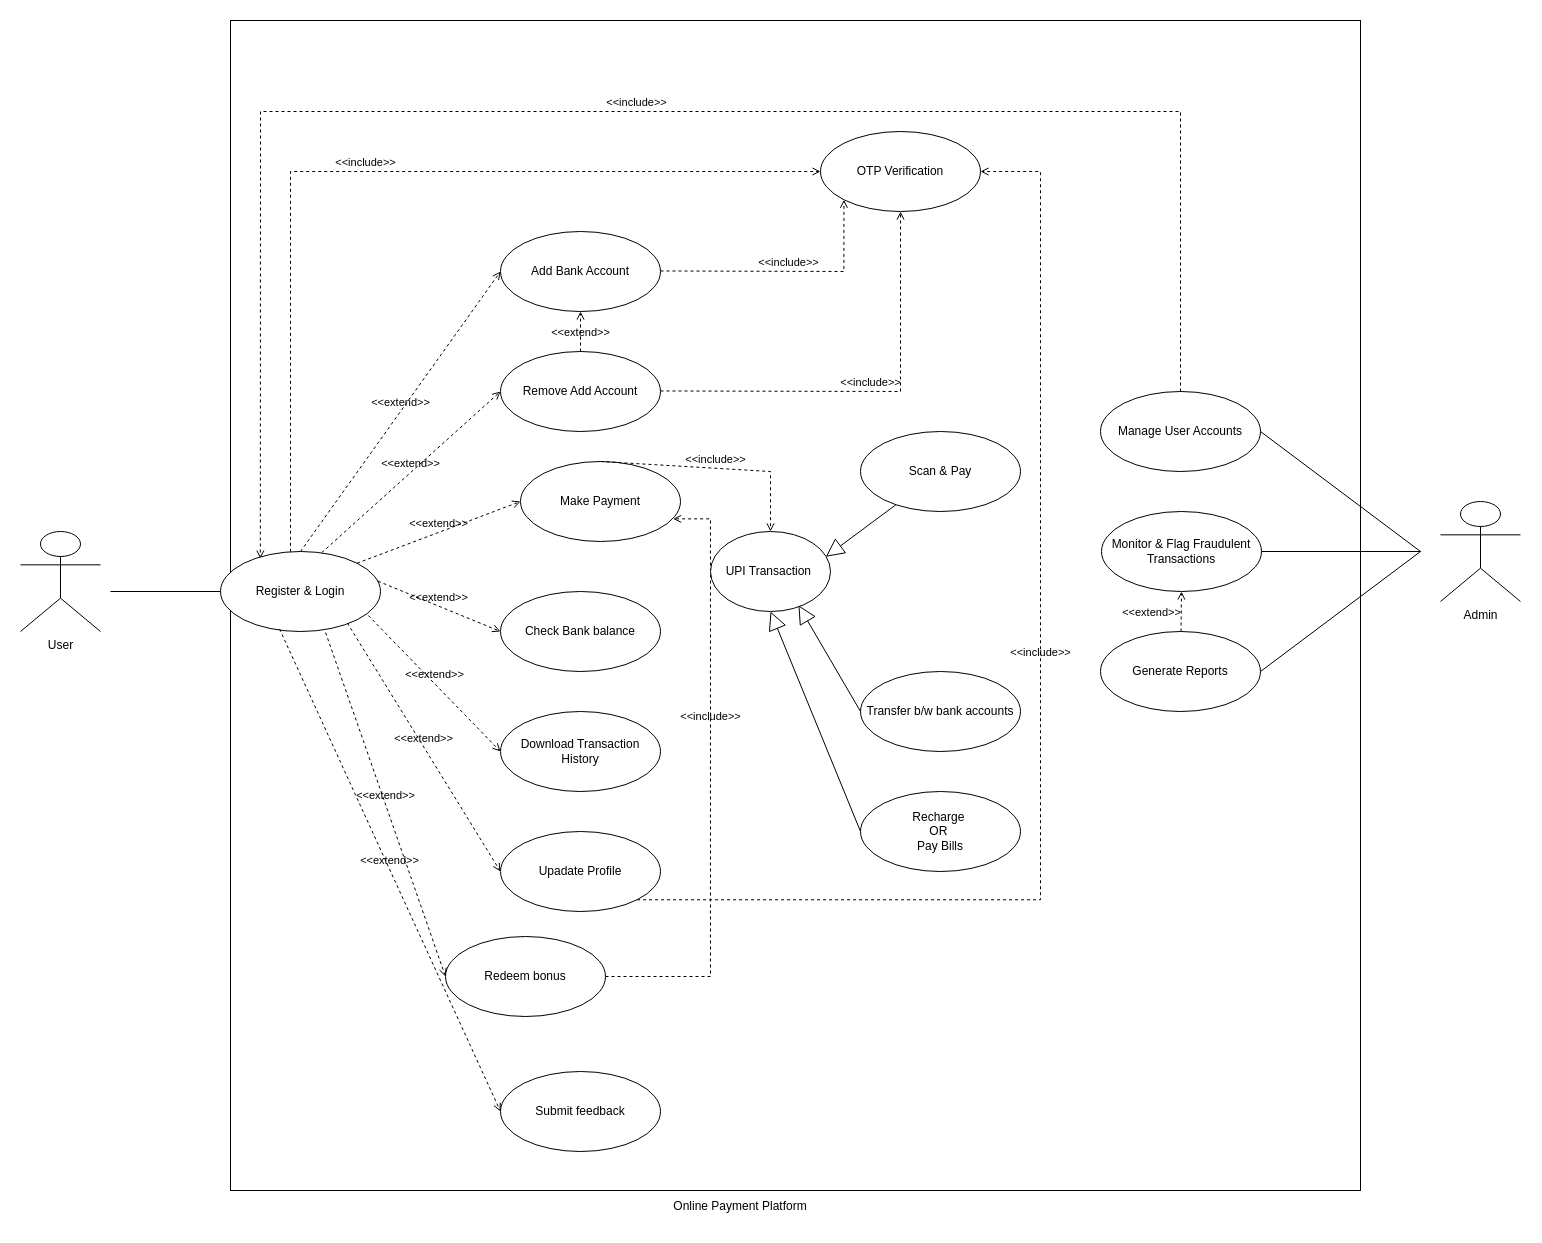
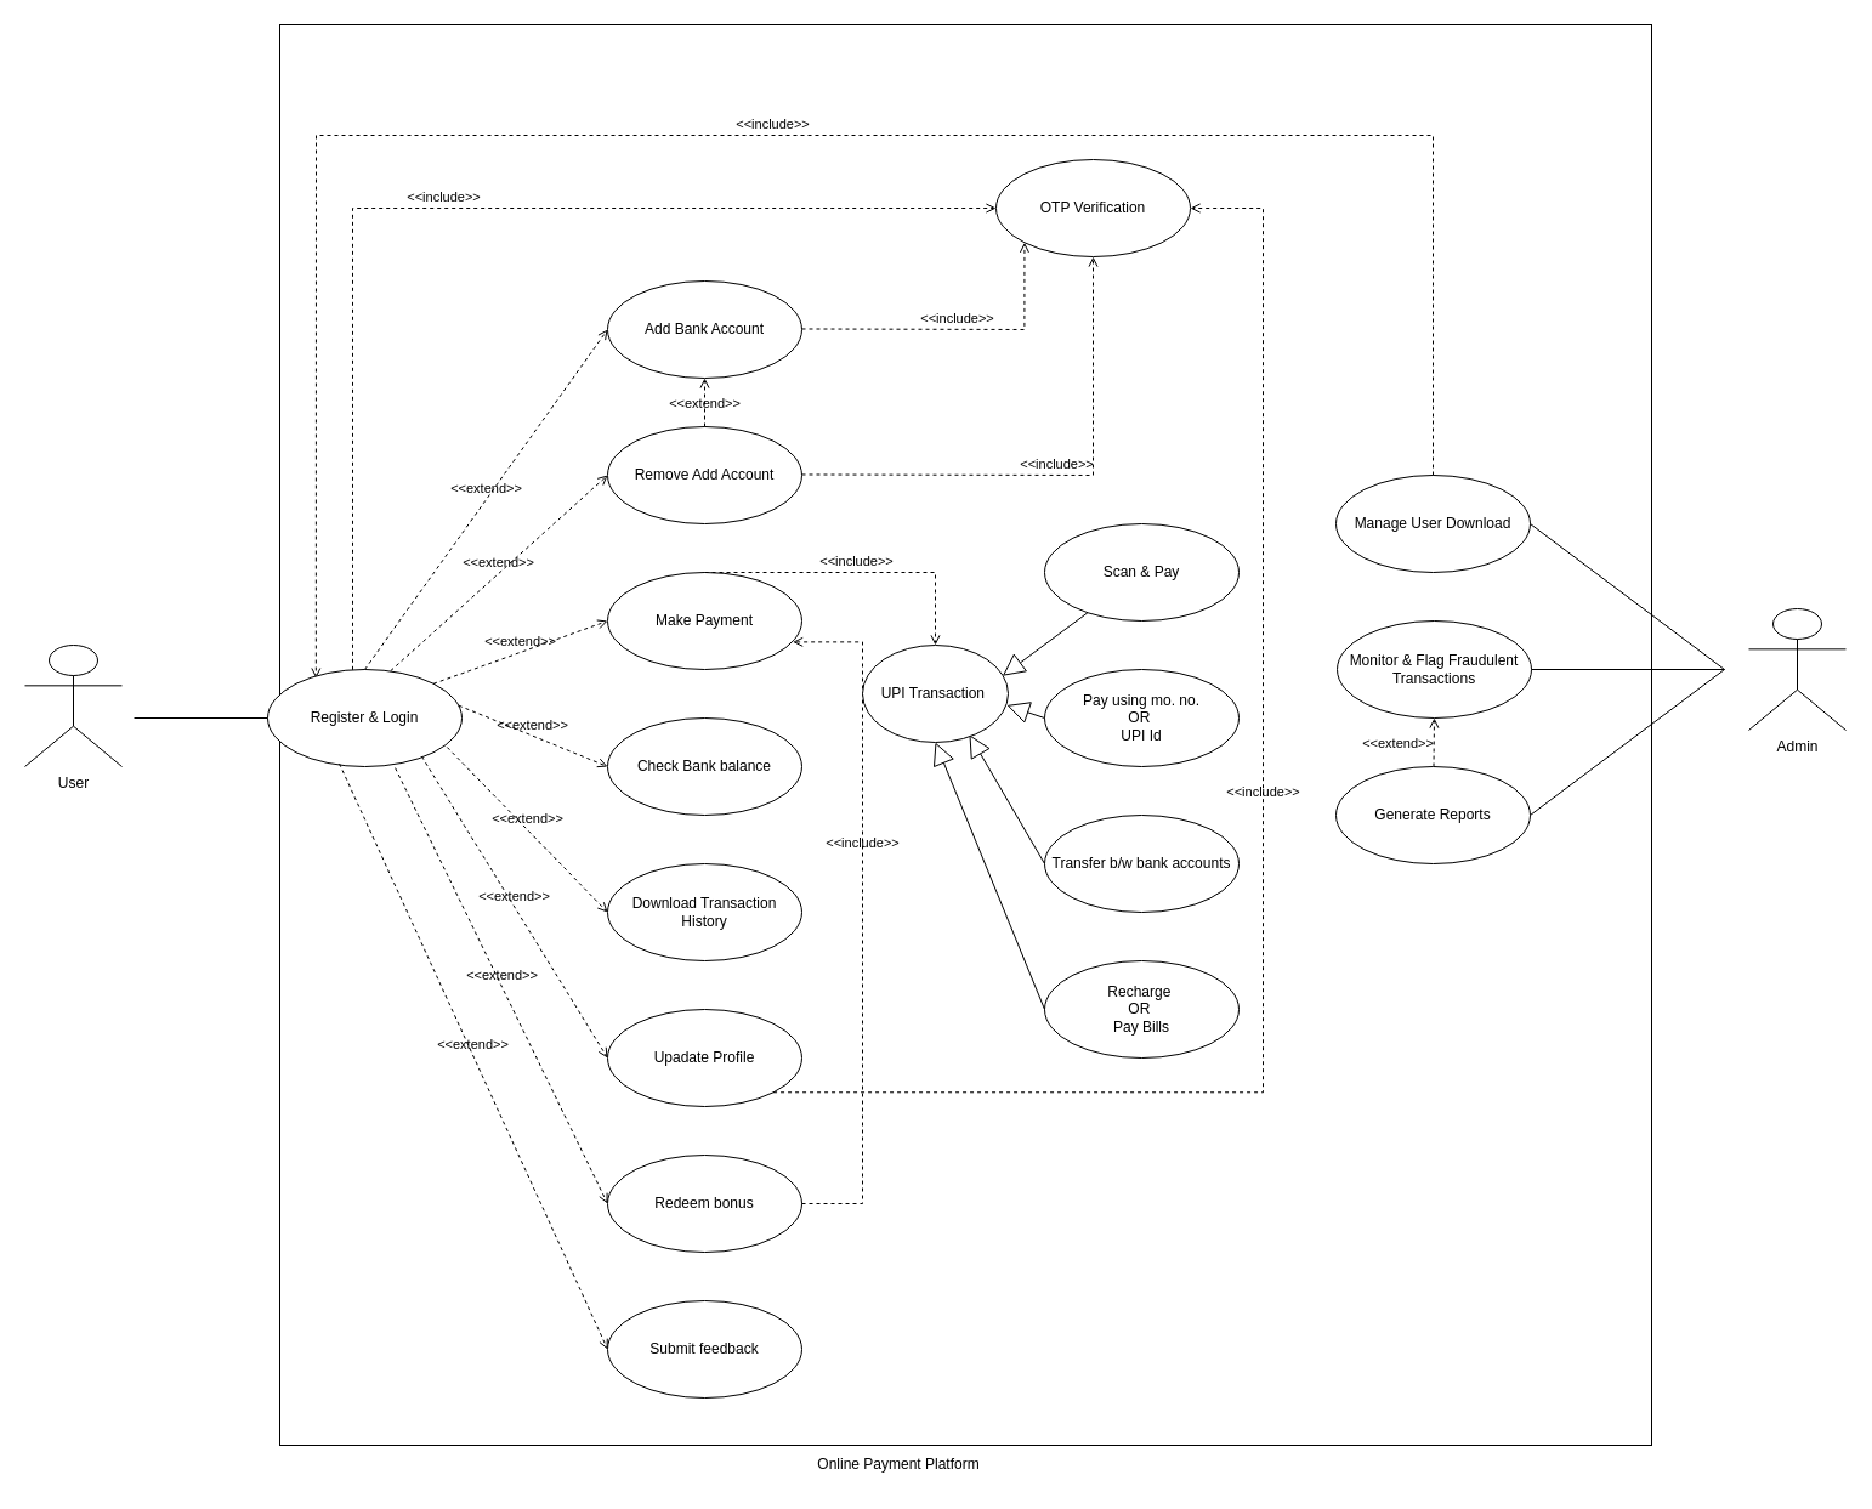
- <mxCell id="29" value="Manage User Accounts" style="ellipse;whiteSpace=wrap;html=1;" parent="1" vertex="1"><mxGeometry x="1100" y="391" width="160" height="80" as="geometry" /></mxCell>
+ <mxCell id="29" value="Manage User Download" style="ellipse;whiteSpace=wrap;html=1;" parent="1" vertex="1"><mxGeometry x="1100" y="391" width="160" height="80" as="geometry" /></mxCell>
- <mxCell id="5" value="Make Payment" style="ellipse;whiteSpace=wrap;html=1;" parent="1" vertex="1"><mxGeometry x="520" y="461" width="160" height="80" as="geometry" /></mxCell>
+ <mxCell id="5" value="Make Payment" style="ellipse;whiteSpace=wrap;html=1;" parent="1" vertex="1"><mxGeometry x="500" y="471" width="160" height="80" as="geometry" /></mxCell>
+ <mxCell id="23" value="" style="endArrow=block;endSize=16;endFill=0;html=1;rounded=0;exitX=0;exitY=0.5;exitDx=0;exitDy=0;entryX=0.991;entryY=0.618;entryDx=0;entryDy=0;entryPerimeter=0;" parent="1" source="18" target="47" edge="1"><mxGeometry width="160" relative="1" as="geometry"><mxPoint x="844" y="561" as="sourcePoint" /><mxPoint x="830" y="581" as="targetPoint" /></mxGeometry></mxCell>
+ <mxCell id="18" value="Pay using mo. no.&lt;br&gt;OR&amp;nbsp;&lt;br&gt;UPI Id" style="ellipse;whiteSpace=wrap;html=1;" parent="1" vertex="1"><mxGeometry x="860" y="551" width="160" height="80" as="geometry" /></mxCell>
- <mxCell id="7" value="Redeem bonus" style="ellipse;whiteSpace=wrap;html=1;" parent="1" vertex="1"><mxGeometry x="445" y="936" width="160" height="80" as="geometry" /></mxCell>
+ <mxCell id="7" value="Redeem bonus" style="ellipse;whiteSpace=wrap;html=1;" parent="1" vertex="1"><mxGeometry x="500" y="951" width="160" height="80" as="geometry" /></mxCell>
